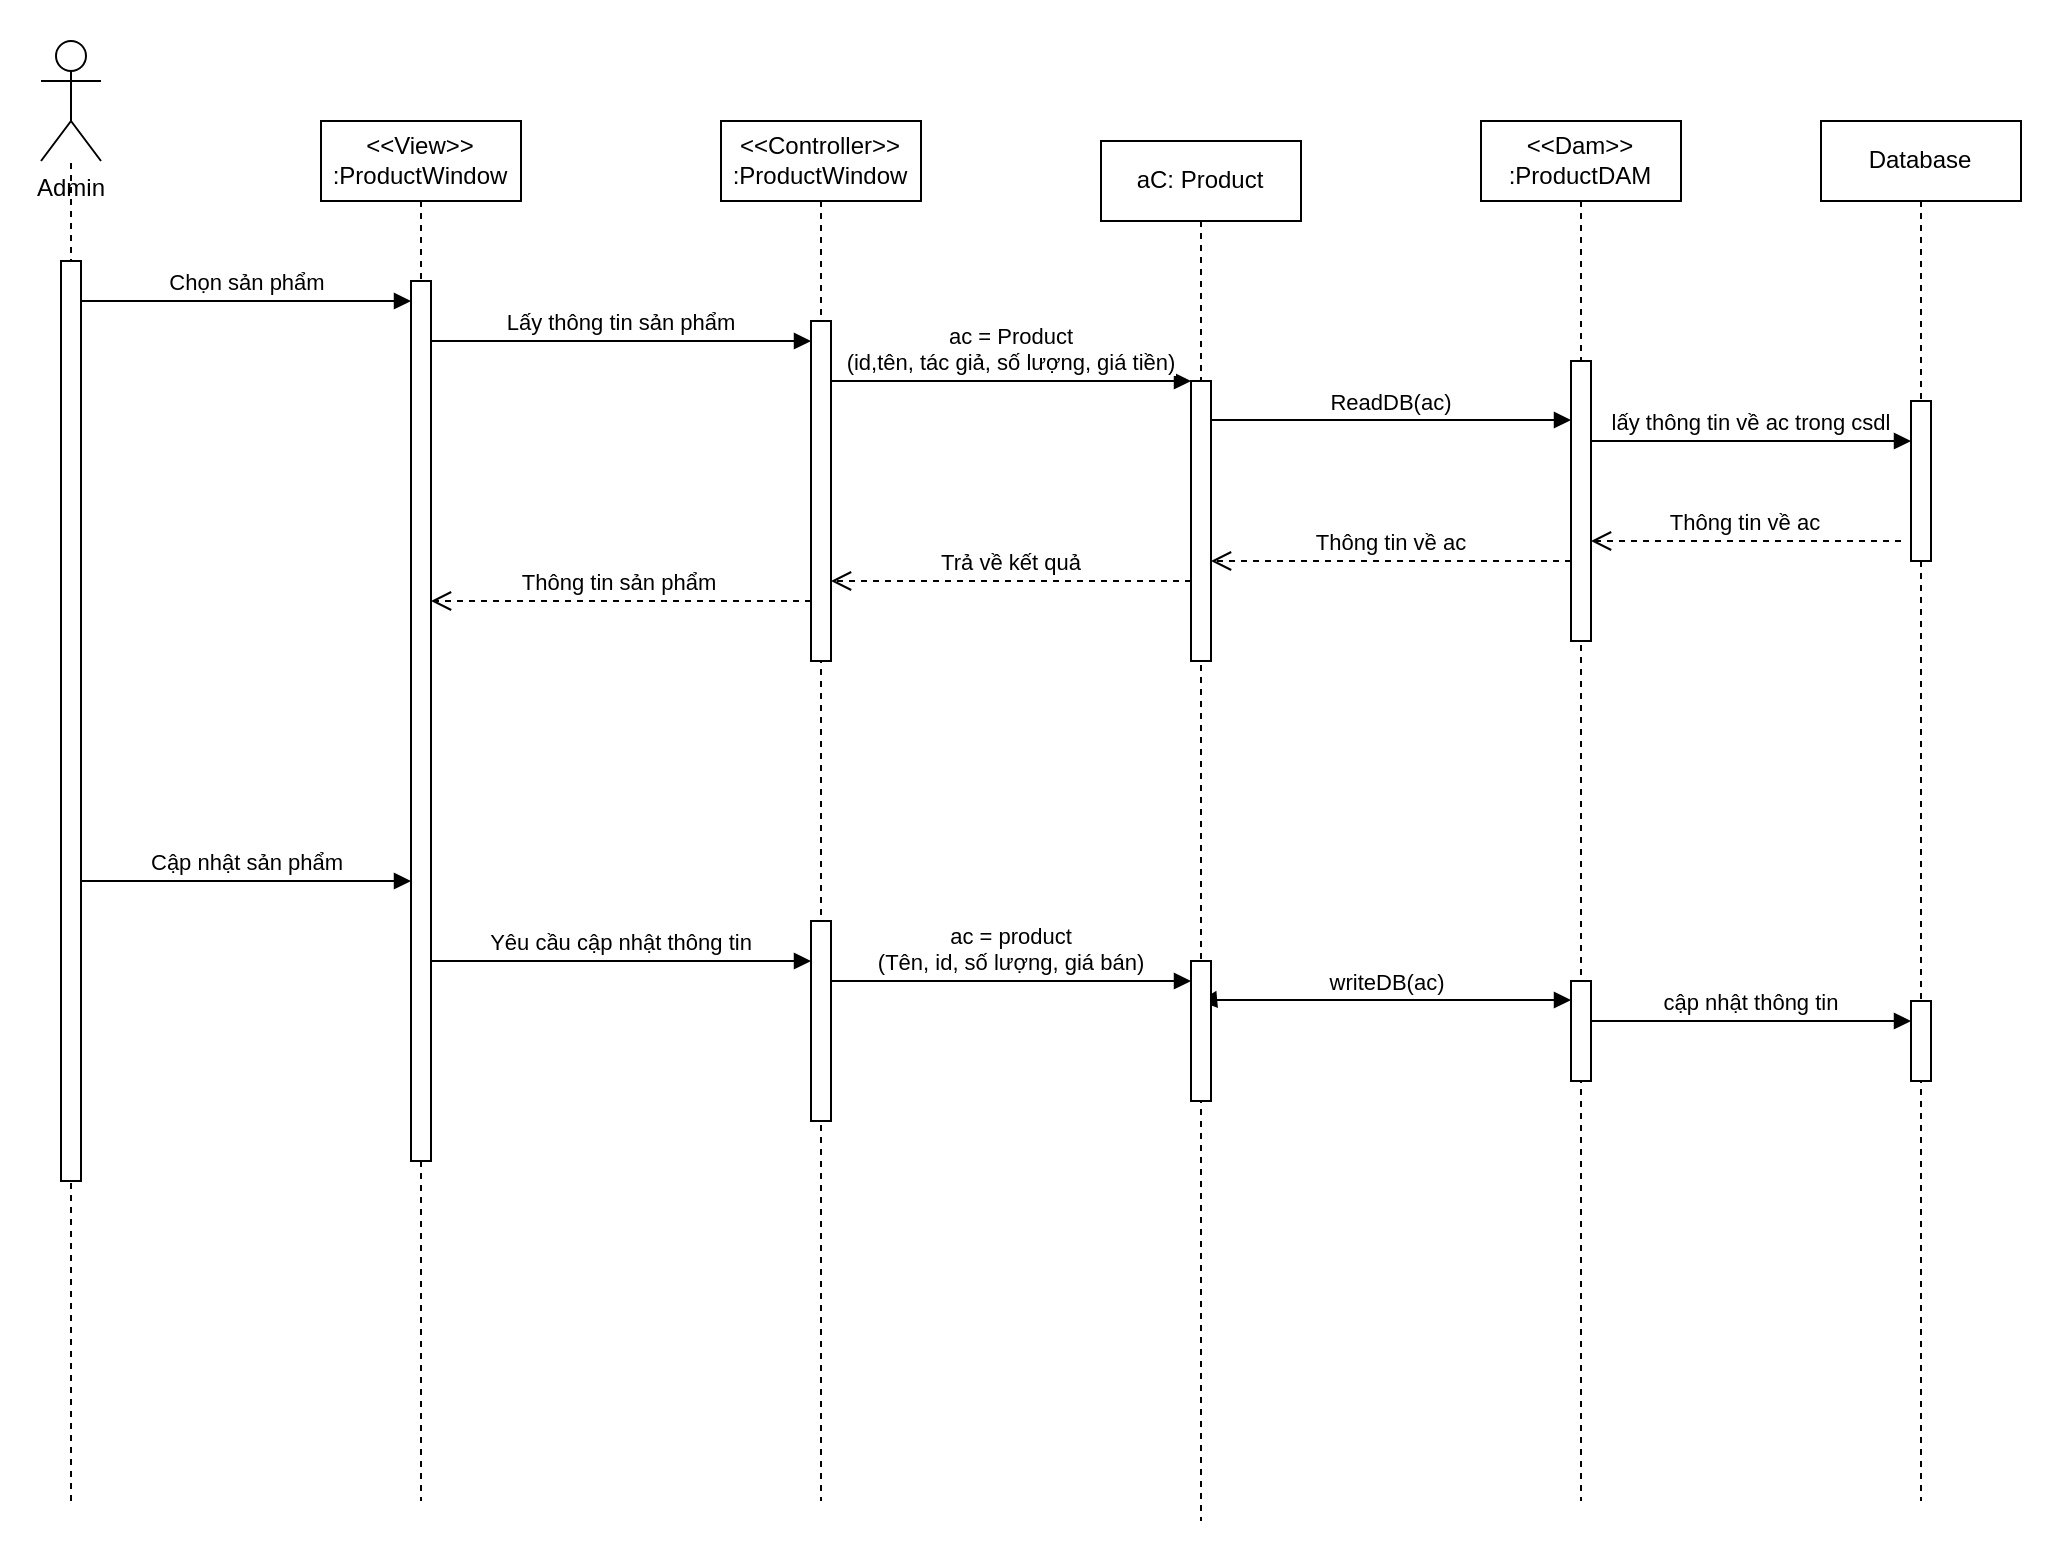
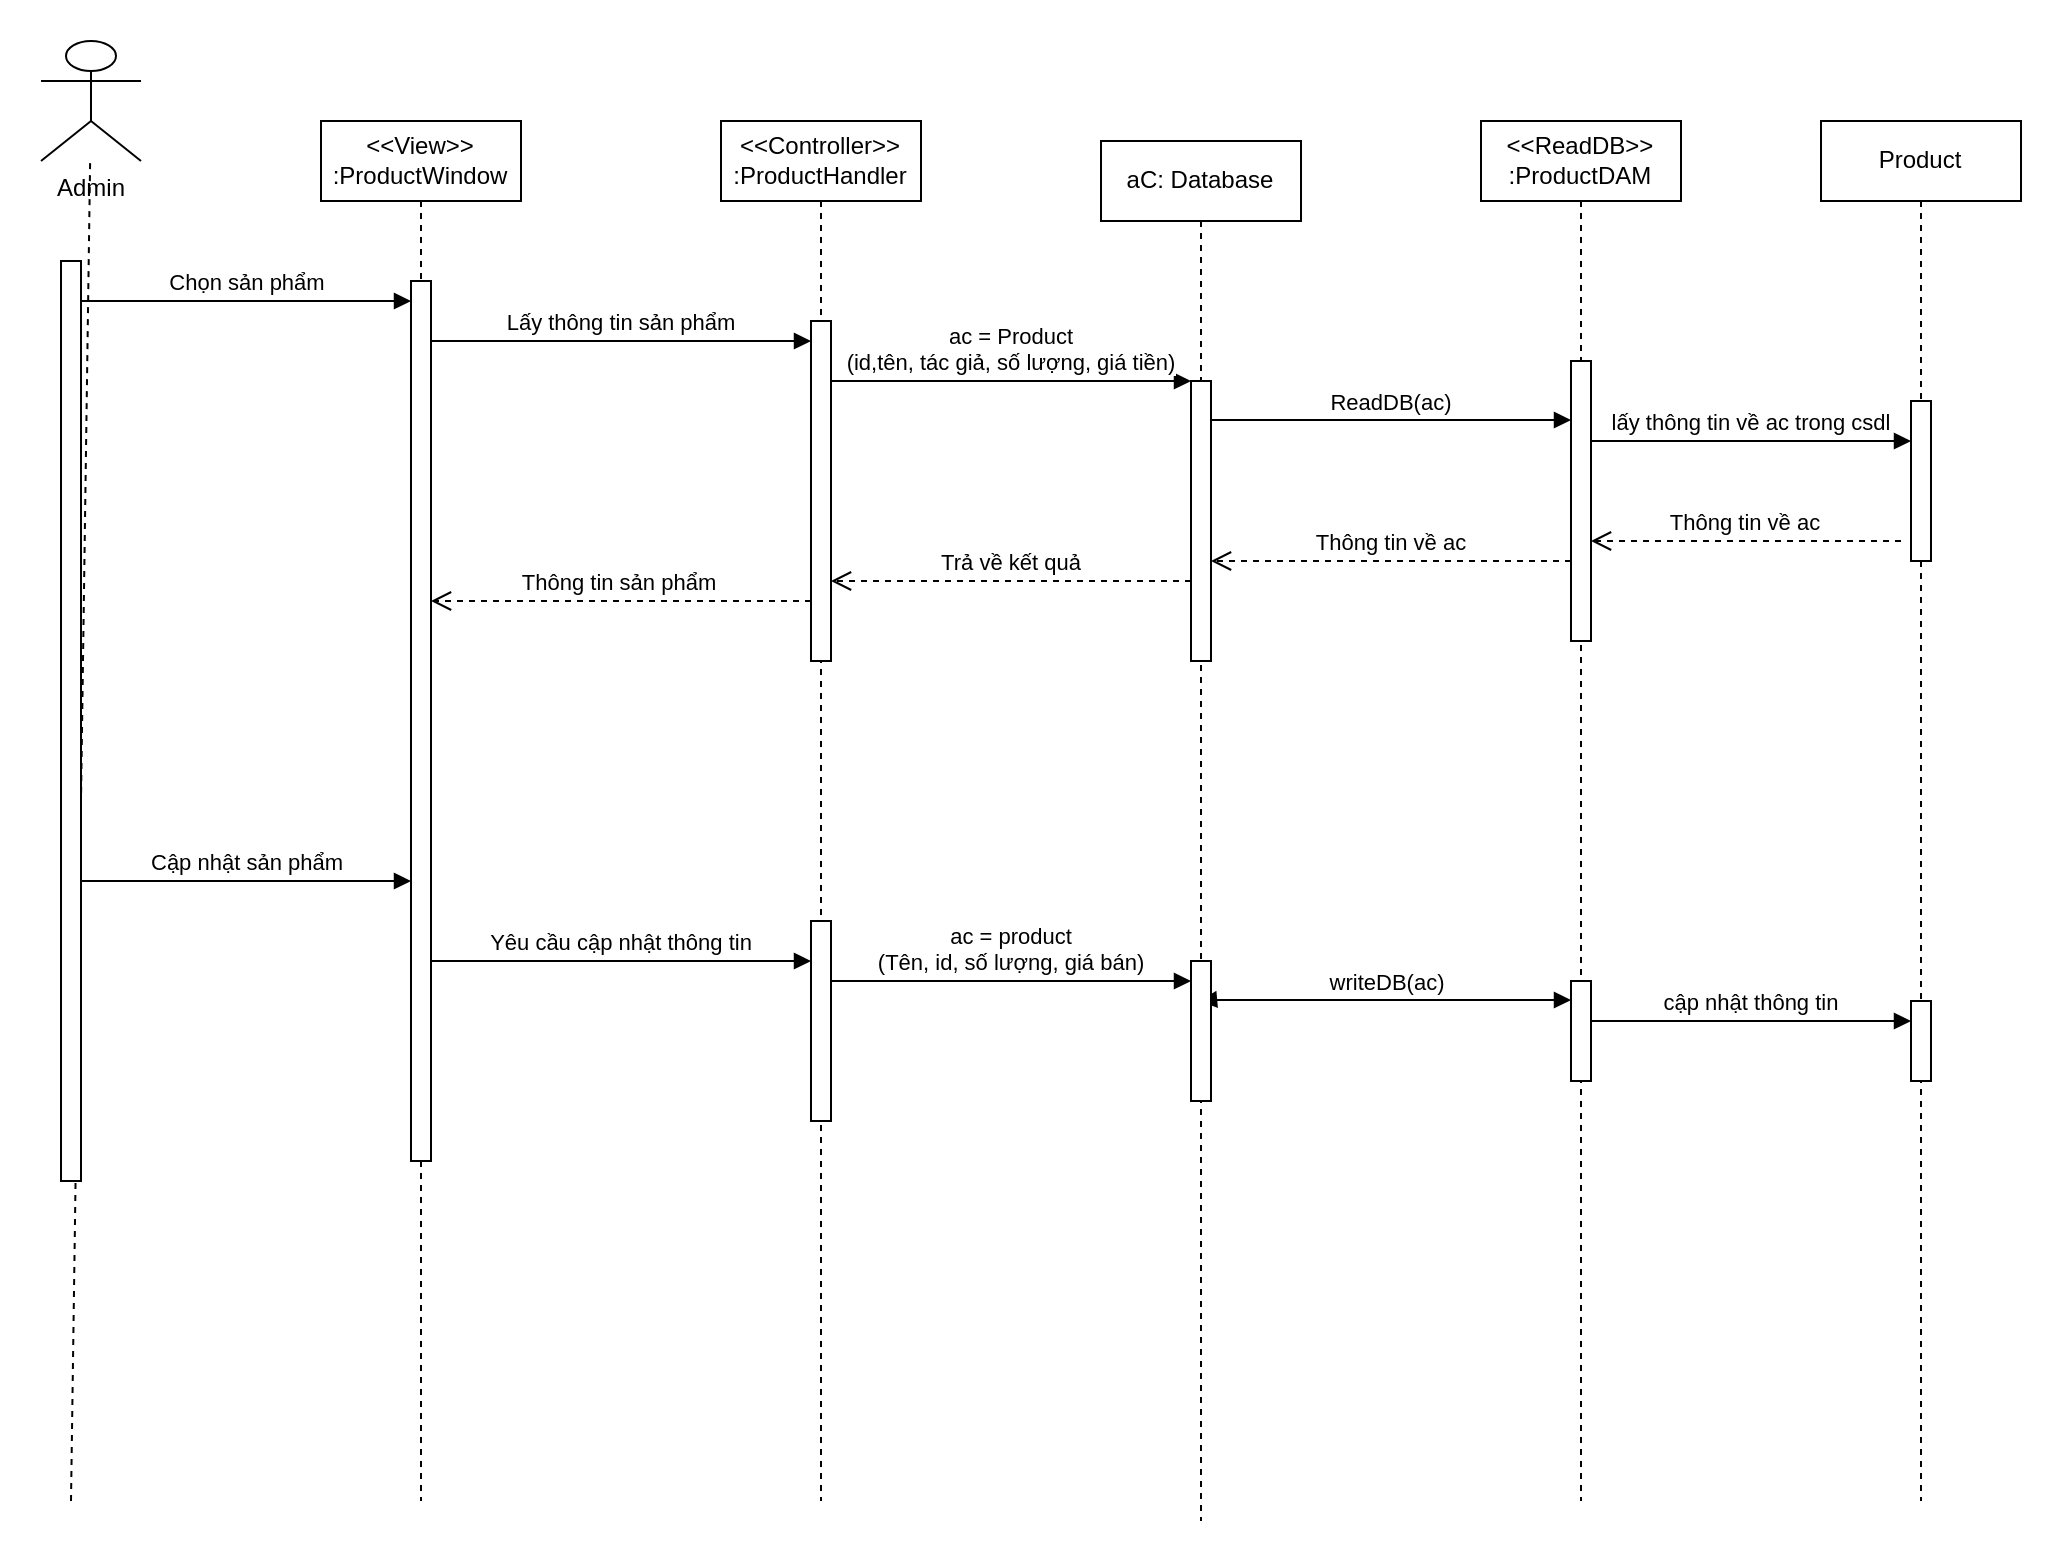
- <mxCell id="15" value="Admin" style="shape=umlActor;verticalLabelPosition=bottom;verticalAlign=top;html=1;outlineConnect=0;" parent="1" vertex="1"><mxGeometry x="20" y="20" width="30" height="60" as="geometry" /></mxCell>
+ <mxCell id="15" value="Admin" style="shape=umlActor;verticalLabelPosition=bottom;verticalAlign=top;html=1;outlineConnect=0;" parent="1" vertex="1"><mxGeometry x="20" y="20" width="50" height="60" as="geometry" /></mxCell>
- <mxCell id="4" value="&amp;lt;&amp;lt;Controller&amp;gt;&amp;gt;&lt;div&gt;:ProductWindow&lt;/div&gt;" style="shape=umlLifeline;perimeter=lifelinePerimeter;whiteSpace=wrap;html=1;container=0;dropTarget=0;collapsible=0;recursiveResize=0;outlineConnect=0;portConstraint=eastwest;newEdgeStyle={&quot;edgeStyle&quot;:&quot;elbowEdgeStyle&quot;,&quot;elbow&quot;:&quot;vertical&quot;,&quot;curved&quot;:0,&quot;rounded&quot;:0};" parent="1" vertex="1"><mxGeometry x="360" y="60" width="100" height="690" as="geometry" /></mxCell>
+ <mxCell id="4" value="&amp;lt;&amp;lt;Controller&amp;gt;&amp;gt;&lt;div&gt;:ProductHandler&lt;/div&gt;" style="shape=umlLifeline;perimeter=lifelinePerimeter;whiteSpace=wrap;html=1;container=0;dropTarget=0;collapsible=0;recursiveResize=0;outlineConnect=0;portConstraint=eastwest;newEdgeStyle={&quot;edgeStyle&quot;:&quot;elbowEdgeStyle&quot;,&quot;elbow&quot;:&quot;vertical&quot;,&quot;curved&quot;:0,&quot;rounded&quot;:0};" parent="1" vertex="1"><mxGeometry x="360" y="60" width="100" height="690" as="geometry" /></mxCell>
- <mxCell id="8" value="&amp;lt;&amp;lt;Dam&amp;gt;&amp;gt;&lt;div&gt;:&lt;span style=&quot;background-color: transparent; color: light-dark(rgb(0, 0, 0), rgb(255, 255, 255));&quot;&gt;Product&lt;/span&gt;&lt;span style=&quot;background-color: transparent; color: light-dark(rgb(0, 0, 0), rgb(255, 255, 255));&quot;&gt;DAM&lt;/span&gt;&lt;/div&gt;" style="shape=umlLifeline;perimeter=lifelinePerimeter;whiteSpace=wrap;html=1;container=0;dropTarget=0;collapsible=0;recursiveResize=0;outlineConnect=0;portConstraint=eastwest;newEdgeStyle={&quot;edgeStyle&quot;:&quot;elbowEdgeStyle&quot;,&quot;elbow&quot;:&quot;vertical&quot;,&quot;curved&quot;:0,&quot;rounded&quot;:0};" parent="1" vertex="1"><mxGeometry x="740" y="60" width="100" height="690" as="geometry" /></mxCell>
+ <mxCell id="8" value="&amp;lt;&amp;lt;ReadDB&amp;gt;&amp;gt;&lt;div&gt;:&lt;span style=&quot;background-color: transparent; color: light-dark(rgb(0, 0, 0), rgb(255, 255, 255));&quot;&gt;Product&lt;/span&gt;&lt;span style=&quot;background-color: transparent; color: light-dark(rgb(0, 0, 0), rgb(255, 255, 255));&quot;&gt;DAM&lt;/span&gt;&lt;/div&gt;" style="shape=umlLifeline;perimeter=lifelinePerimeter;whiteSpace=wrap;html=1;container=0;dropTarget=0;collapsible=0;recursiveResize=0;outlineConnect=0;portConstraint=eastwest;newEdgeStyle={&quot;edgeStyle&quot;:&quot;elbowEdgeStyle&quot;,&quot;elbow&quot;:&quot;vertical&quot;,&quot;curved&quot;:0,&quot;rounded&quot;:0};" parent="1" vertex="1"><mxGeometry x="740" y="60" width="100" height="690" as="geometry" /></mxCell>
- <mxCell id="10" value="Database" style="shape=umlLifeline;perimeter=lifelinePerimeter;whiteSpace=wrap;html=1;container=0;dropTarget=0;collapsible=0;recursiveResize=0;outlineConnect=0;portConstraint=eastwest;newEdgeStyle={&quot;edgeStyle&quot;:&quot;elbowEdgeStyle&quot;,&quot;elbow&quot;:&quot;vertical&quot;,&quot;curved&quot;:0,&quot;rounded&quot;:0};" parent="1" vertex="1"><mxGeometry x="910" y="60" width="100" height="690" as="geometry" /></mxCell>
+ <mxCell id="10" value="Product" style="shape=umlLifeline;perimeter=lifelinePerimeter;whiteSpace=wrap;html=1;container=0;dropTarget=0;collapsible=0;recursiveResize=0;outlineConnect=0;portConstraint=eastwest;newEdgeStyle={&quot;edgeStyle&quot;:&quot;elbowEdgeStyle&quot;,&quot;elbow&quot;:&quot;vertical&quot;,&quot;curved&quot;:0,&quot;rounded&quot;:0};" parent="1" vertex="1"><mxGeometry x="910" y="60" width="100" height="690" as="geometry" /></mxCell>
- <mxCell id="31" value="aC: Product" style="shape=umlLifeline;perimeter=lifelinePerimeter;whiteSpace=wrap;html=1;container=0;dropTarget=0;collapsible=0;recursiveResize=0;outlineConnect=0;portConstraint=eastwest;newEdgeStyle={&quot;edgeStyle&quot;:&quot;elbowEdgeStyle&quot;,&quot;elbow&quot;:&quot;vertical&quot;,&quot;curved&quot;:0,&quot;rounded&quot;:0};" parent="1" vertex="1"><mxGeometry x="550" y="70" width="100" height="690" as="geometry" /></mxCell>
+ <mxCell id="31" value="aC: Database" style="shape=umlLifeline;perimeter=lifelinePerimeter;whiteSpace=wrap;html=1;container=0;dropTarget=0;collapsible=0;recursiveResize=0;outlineConnect=0;portConstraint=eastwest;newEdgeStyle={&quot;edgeStyle&quot;:&quot;elbowEdgeStyle&quot;,&quot;elbow&quot;:&quot;vertical&quot;,&quot;curved&quot;:0,&quot;rounded&quot;:0};" parent="1" vertex="1"><mxGeometry x="550" y="70" width="100" height="690" as="geometry" /></mxCell>
